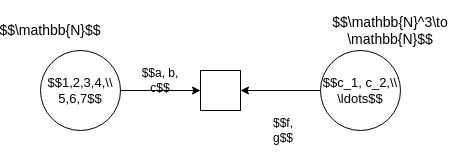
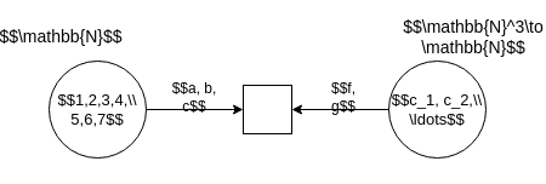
- <mxCell id="5" value="$$f, g$$" style="text;html=1;strokeColor=none;fillColor=none;align=center;verticalAlign=middle;whiteSpace=wrap;rounded=0;" vertex="1" parent="1"><mxGeometry x="253" y="120" width="40" height="20" as="geometry" /></mxCell>
+ <mxCell id="5" value="$$f, g$$" style="text;html=1;strokeColor=none;fillColor=none;align=center;verticalAlign=middle;whiteSpace=wrap;rounded=0;" vertex="1" parent="1"><mxGeometry x="253" y="70" width="40" height="20" as="geometry" /></mxCell>
